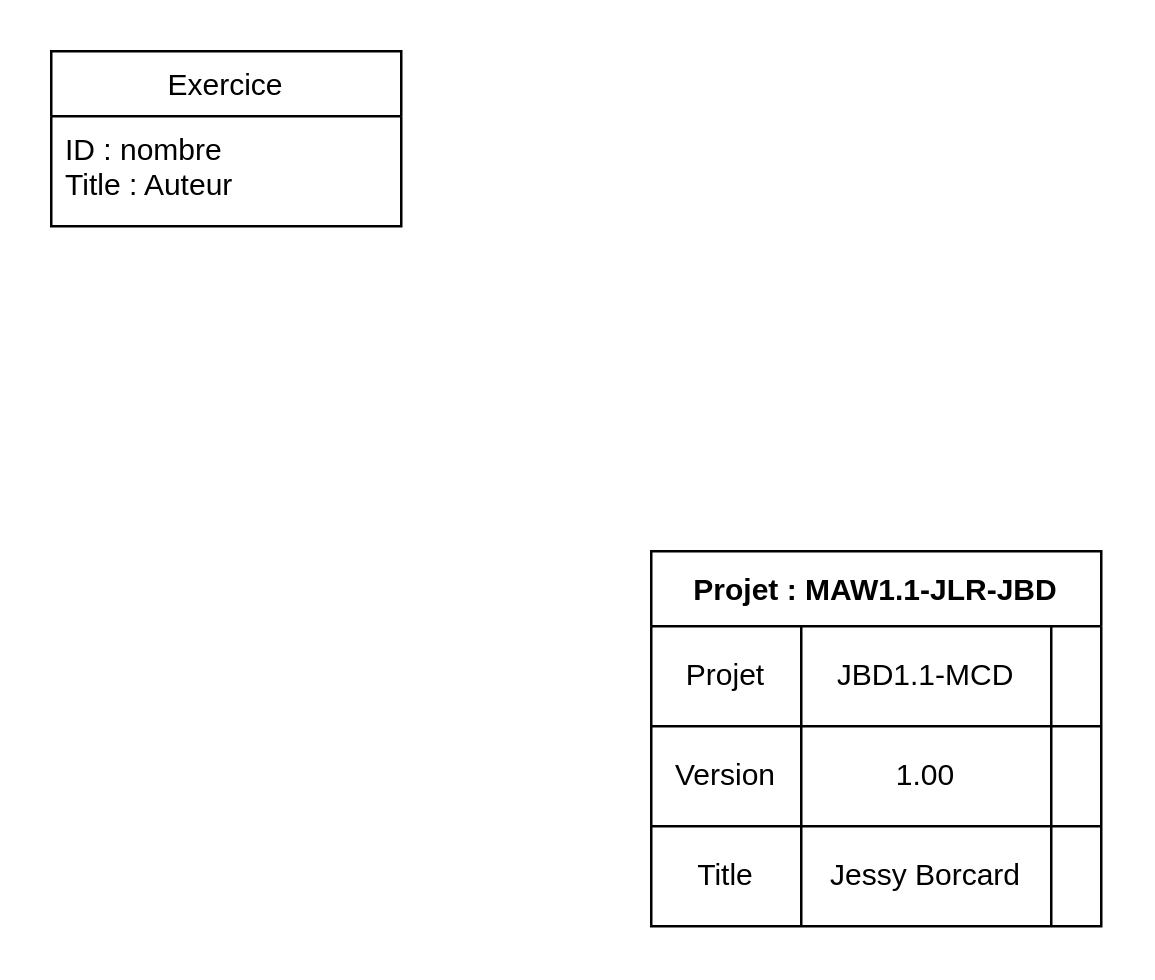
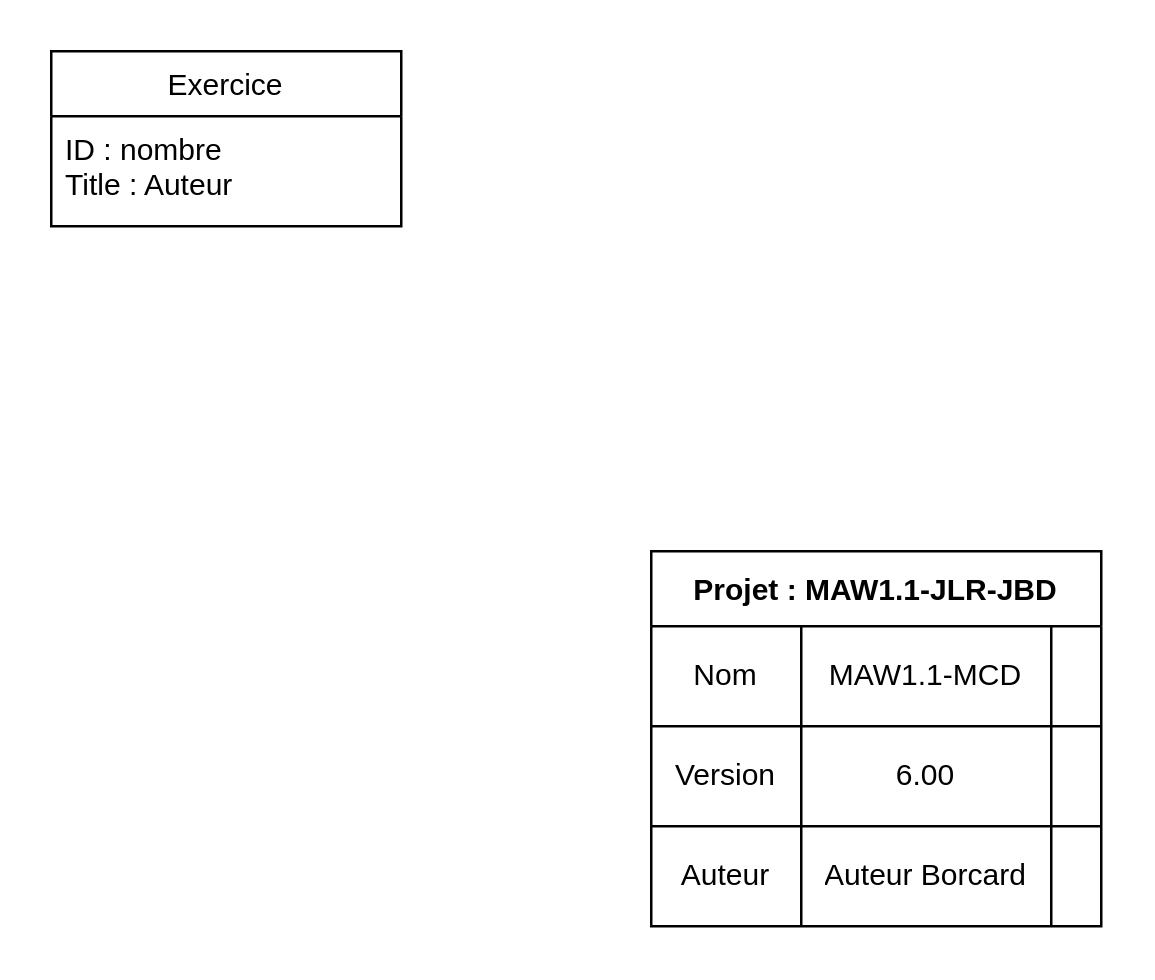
- <mxCell id="6" value="Projet" style="shape=partialRectangle;html=1;whiteSpace=wrap;connectable=0;fillColor=none;top=0;left=0;bottom=0;right=0;overflow=hidden;" vertex="1" parent="5"><mxGeometry width="60" height="40" as="geometry"><mxRectangle width="60" height="40" as="alternateBounds" /></mxGeometry></mxCell>
+ <mxCell id="6" value="Nom" style="shape=partialRectangle;html=1;whiteSpace=wrap;connectable=0;fillColor=none;top=0;left=0;bottom=0;right=0;overflow=hidden;" vertex="1" parent="5"><mxGeometry width="60" height="40" as="geometry"><mxRectangle width="60" height="40" as="alternateBounds" /></mxGeometry></mxCell>
- <mxCell id="7" value="JBD1.1-MCD" style="shape=partialRectangle;html=1;whiteSpace=wrap;connectable=0;fillColor=none;top=0;left=0;bottom=0;right=0;overflow=hidden;" vertex="1" parent="5"><mxGeometry x="60" width="100" height="40" as="geometry"><mxRectangle width="100" height="40" as="alternateBounds" /></mxGeometry></mxCell>
+ <mxCell id="7" value="MAW1.1-MCD" style="shape=partialRectangle;html=1;whiteSpace=wrap;connectable=0;fillColor=none;top=0;left=0;bottom=0;right=0;overflow=hidden;" vertex="1" parent="5"><mxGeometry x="60" width="100" height="40" as="geometry"><mxRectangle width="100" height="40" as="alternateBounds" /></mxGeometry></mxCell>
- <mxCell id="11" value="1.00" style="shape=partialRectangle;html=1;whiteSpace=wrap;connectable=0;fillColor=none;top=0;left=0;bottom=0;right=0;overflow=hidden;" vertex="1" parent="9"><mxGeometry x="60" width="100" height="40" as="geometry"><mxRectangle width="100" height="40" as="alternateBounds" /></mxGeometry></mxCell>
+ <mxCell id="11" value="6.00" style="shape=partialRectangle;html=1;whiteSpace=wrap;connectable=0;fillColor=none;top=0;left=0;bottom=0;right=0;overflow=hidden;" vertex="1" parent="9"><mxGeometry x="60" width="100" height="40" as="geometry"><mxRectangle width="100" height="40" as="alternateBounds" /></mxGeometry></mxCell>
- <mxCell id="14" value="Title" style="shape=partialRectangle;html=1;whiteSpace=wrap;connectable=0;fillColor=none;top=0;left=0;bottom=0;right=0;overflow=hidden;" vertex="1" parent="13"><mxGeometry width="60" height="40" as="geometry"><mxRectangle width="60" height="40" as="alternateBounds" /></mxGeometry></mxCell>
+ <mxCell id="14" value="Auteur" style="shape=partialRectangle;html=1;whiteSpace=wrap;connectable=0;fillColor=none;top=0;left=0;bottom=0;right=0;overflow=hidden;" vertex="1" parent="13"><mxGeometry width="60" height="40" as="geometry"><mxRectangle width="60" height="40" as="alternateBounds" /></mxGeometry></mxCell>
- <mxCell id="15" value="Jessy Borcard" style="shape=partialRectangle;html=1;whiteSpace=wrap;connectable=0;fillColor=none;top=0;left=0;bottom=0;right=0;overflow=hidden;" vertex="1" parent="13"><mxGeometry x="60" width="100" height="40" as="geometry"><mxRectangle width="100" height="40" as="alternateBounds" /></mxGeometry></mxCell>
+ <mxCell id="15" value="Auteur Borcard" style="shape=partialRectangle;html=1;whiteSpace=wrap;connectable=0;fillColor=none;top=0;left=0;bottom=0;right=0;overflow=hidden;" vertex="1" parent="13"><mxGeometry x="60" width="100" height="40" as="geometry"><mxRectangle width="100" height="40" as="alternateBounds" /></mxGeometry></mxCell>
